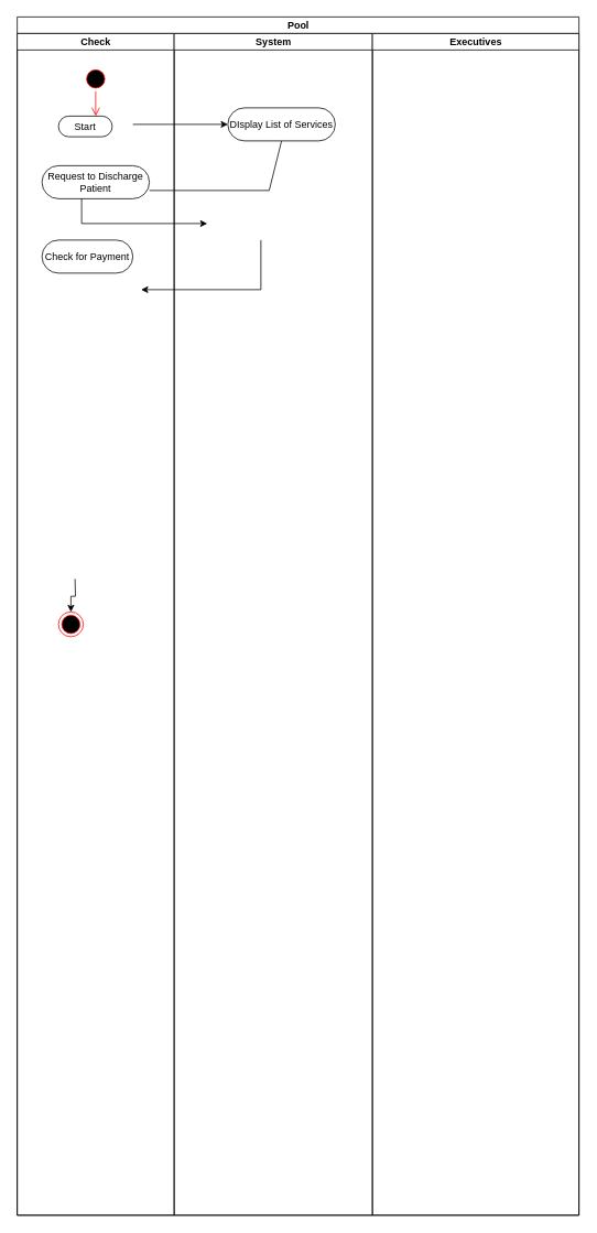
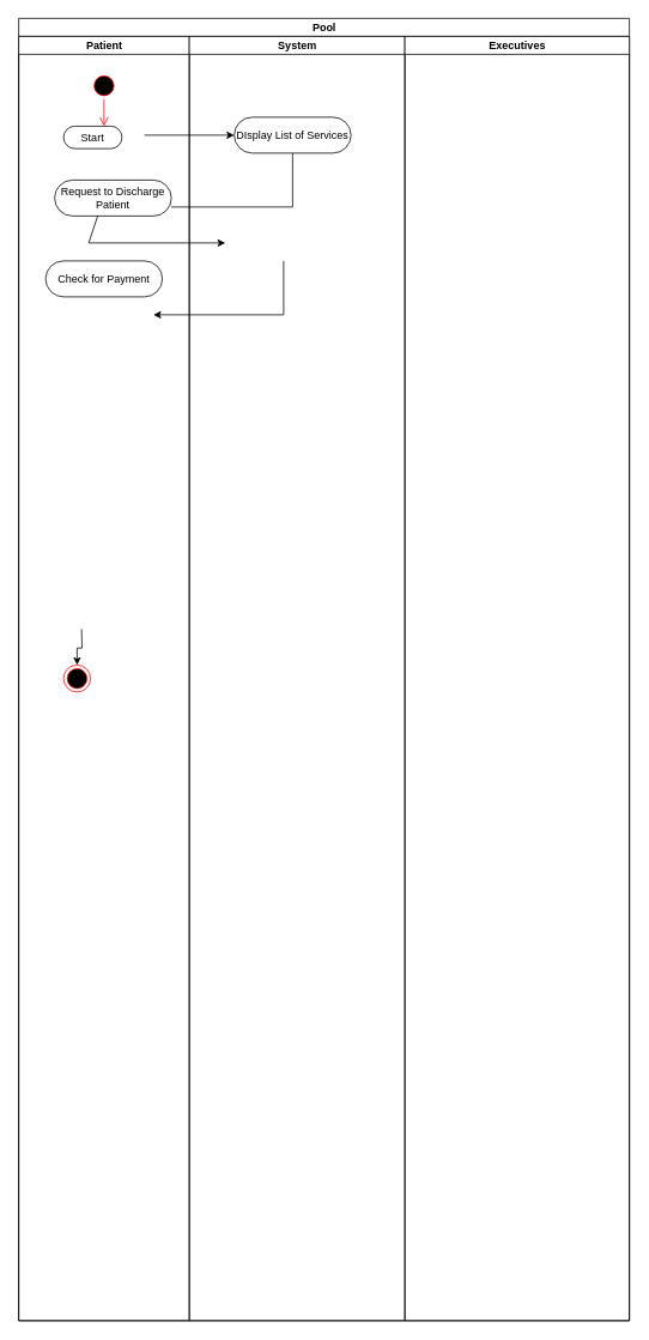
- <mxCell id="5" value="Check" style="swimlane;startSize=20;html=1;" vertex="1" parent="4"><mxGeometry y="20" width="190" height="1430" as="geometry" /></mxCell>
+ <mxCell id="5" value="Patient" style="swimlane;startSize=20;html=1;" vertex="1" parent="4"><mxGeometry y="20" width="190" height="1430" as="geometry" /></mxCell>
- <mxCell id="15" value="DIsplay List of Services" style="rounded=1;whiteSpace=wrap;html=1;arcSize=50;" vertex="1" parent="14"><mxGeometry x="65" y="90" width="130" height="40" as="geometry" /></mxCell>
+ <mxCell id="15" value="DIsplay List of Services" style="rounded=1;whiteSpace=wrap;html=1;arcSize=50;" vertex="1" parent="14"><mxGeometry x="50" y="90" width="130" height="40" as="geometry" /></mxCell>
- <mxCell id="10" value="Request to Discharge Patient" style="rounded=1;whiteSpace=wrap;html=1;arcSize=50;" vertex="1" parent="5"><mxGeometry x="30" y="160" width="130" height="40" as="geometry" /></mxCell>
+ <mxCell id="10" value="Request to Discharge Patient" style="rounded=1;whiteSpace=wrap;html=1;arcSize=50;" vertex="1" parent="5"><mxGeometry x="40" y="160" width="130" height="40" as="geometry" /></mxCell>
- <mxCell id="11" value="Check for Payment" style="rounded=1;whiteSpace=wrap;html=1;arcSize=50;" vertex="1" parent="5"><mxGeometry x="30" y="250" width="110" height="40" as="geometry" /></mxCell>
+ <mxCell id="11" value="Check for Payment" style="rounded=1;whiteSpace=wrap;html=1;arcSize=50;" vertex="1" parent="5"><mxGeometry x="30" y="250" width="130" height="40" as="geometry" /></mxCell>
